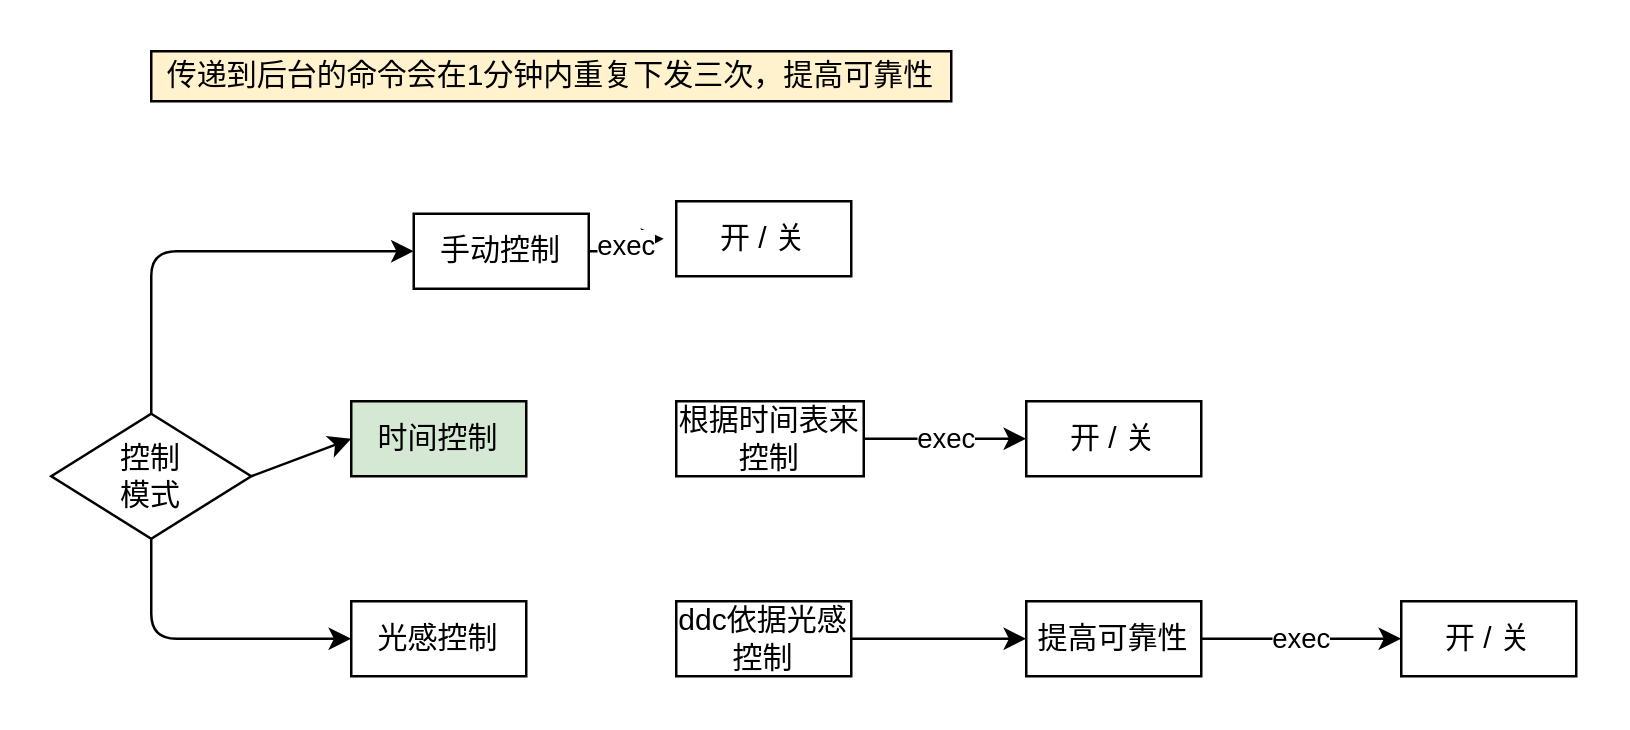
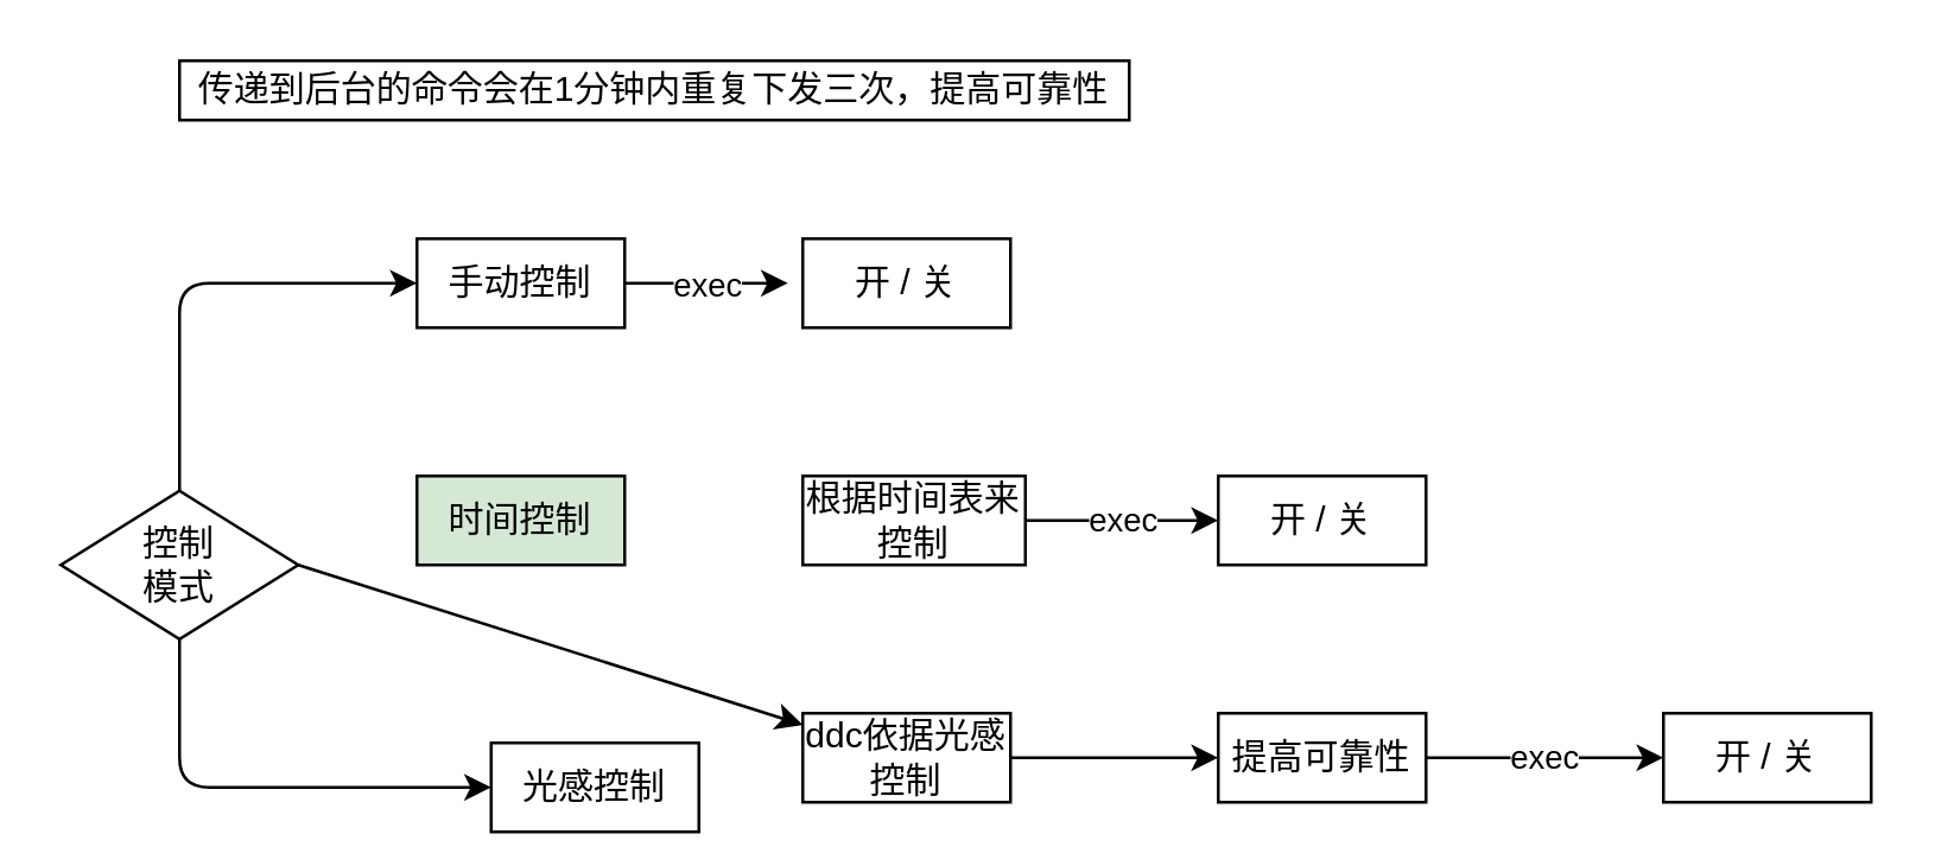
- <mxCell id="14" value="传递到后台的命令会在1分钟内重复下发三次，提高可靠性" style="rounded=0;whiteSpace=wrap;html=1;fillColor=#fff2cc;" vertex="1" parent="1"><mxGeometry x="60" y="20" width="320" height="20" as="geometry" /></mxCell>
+ <mxCell id="14" value="传递到后台的命令会在1分钟内重复下发三次，提高可靠性" style="rounded=0;whiteSpace=wrap;html=1;" vertex="1" parent="1"><mxGeometry x="60" y="20" width="320" height="20" as="geometry" /></mxCell>
- <mxCell id="7" value="手动控制" style="rounded=0;whiteSpace=wrap;html=1;" vertex="1" parent="1"><mxGeometry x="165" y="85" width="70" height="30" as="geometry" /></mxCell>
+ <mxCell id="7" value="手动控制" style="rounded=0;whiteSpace=wrap;html=1;" vertex="1" parent="1"><mxGeometry x="140" y="80" width="70" height="30" as="geometry" /></mxCell>
- <mxCell id="3" style="edgeStyle=none;html=1;exitX=1;exitY=0.5;exitDx=0;exitDy=0;entryX=0;entryY=0.5;entryDx=0;entryDy=0;" edge="1" parent="1" source="5" target="8"><mxGeometry relative="1" as="geometry" /></mxCell>
+ <mxCell id="3" style="edgeStyle=none;html=1;exitX=1;exitY=0.5;exitDx=0;exitDy=0;" edge="1" parent="1" source="5" target="16"><mxGeometry relative="1" as="geometry" /></mxCell>
- <mxCell id="9" value="光感控制" style="rounded=0;whiteSpace=wrap;html=1;" vertex="1" parent="1"><mxGeometry x="140" y="240" width="70" height="30" as="geometry" /></mxCell>
+ <mxCell id="9" value="光感控制" style="rounded=0;whiteSpace=wrap;html=1;" vertex="1" parent="1"><mxGeometry x="165" y="250" width="70" height="30" as="geometry" /></mxCell>
